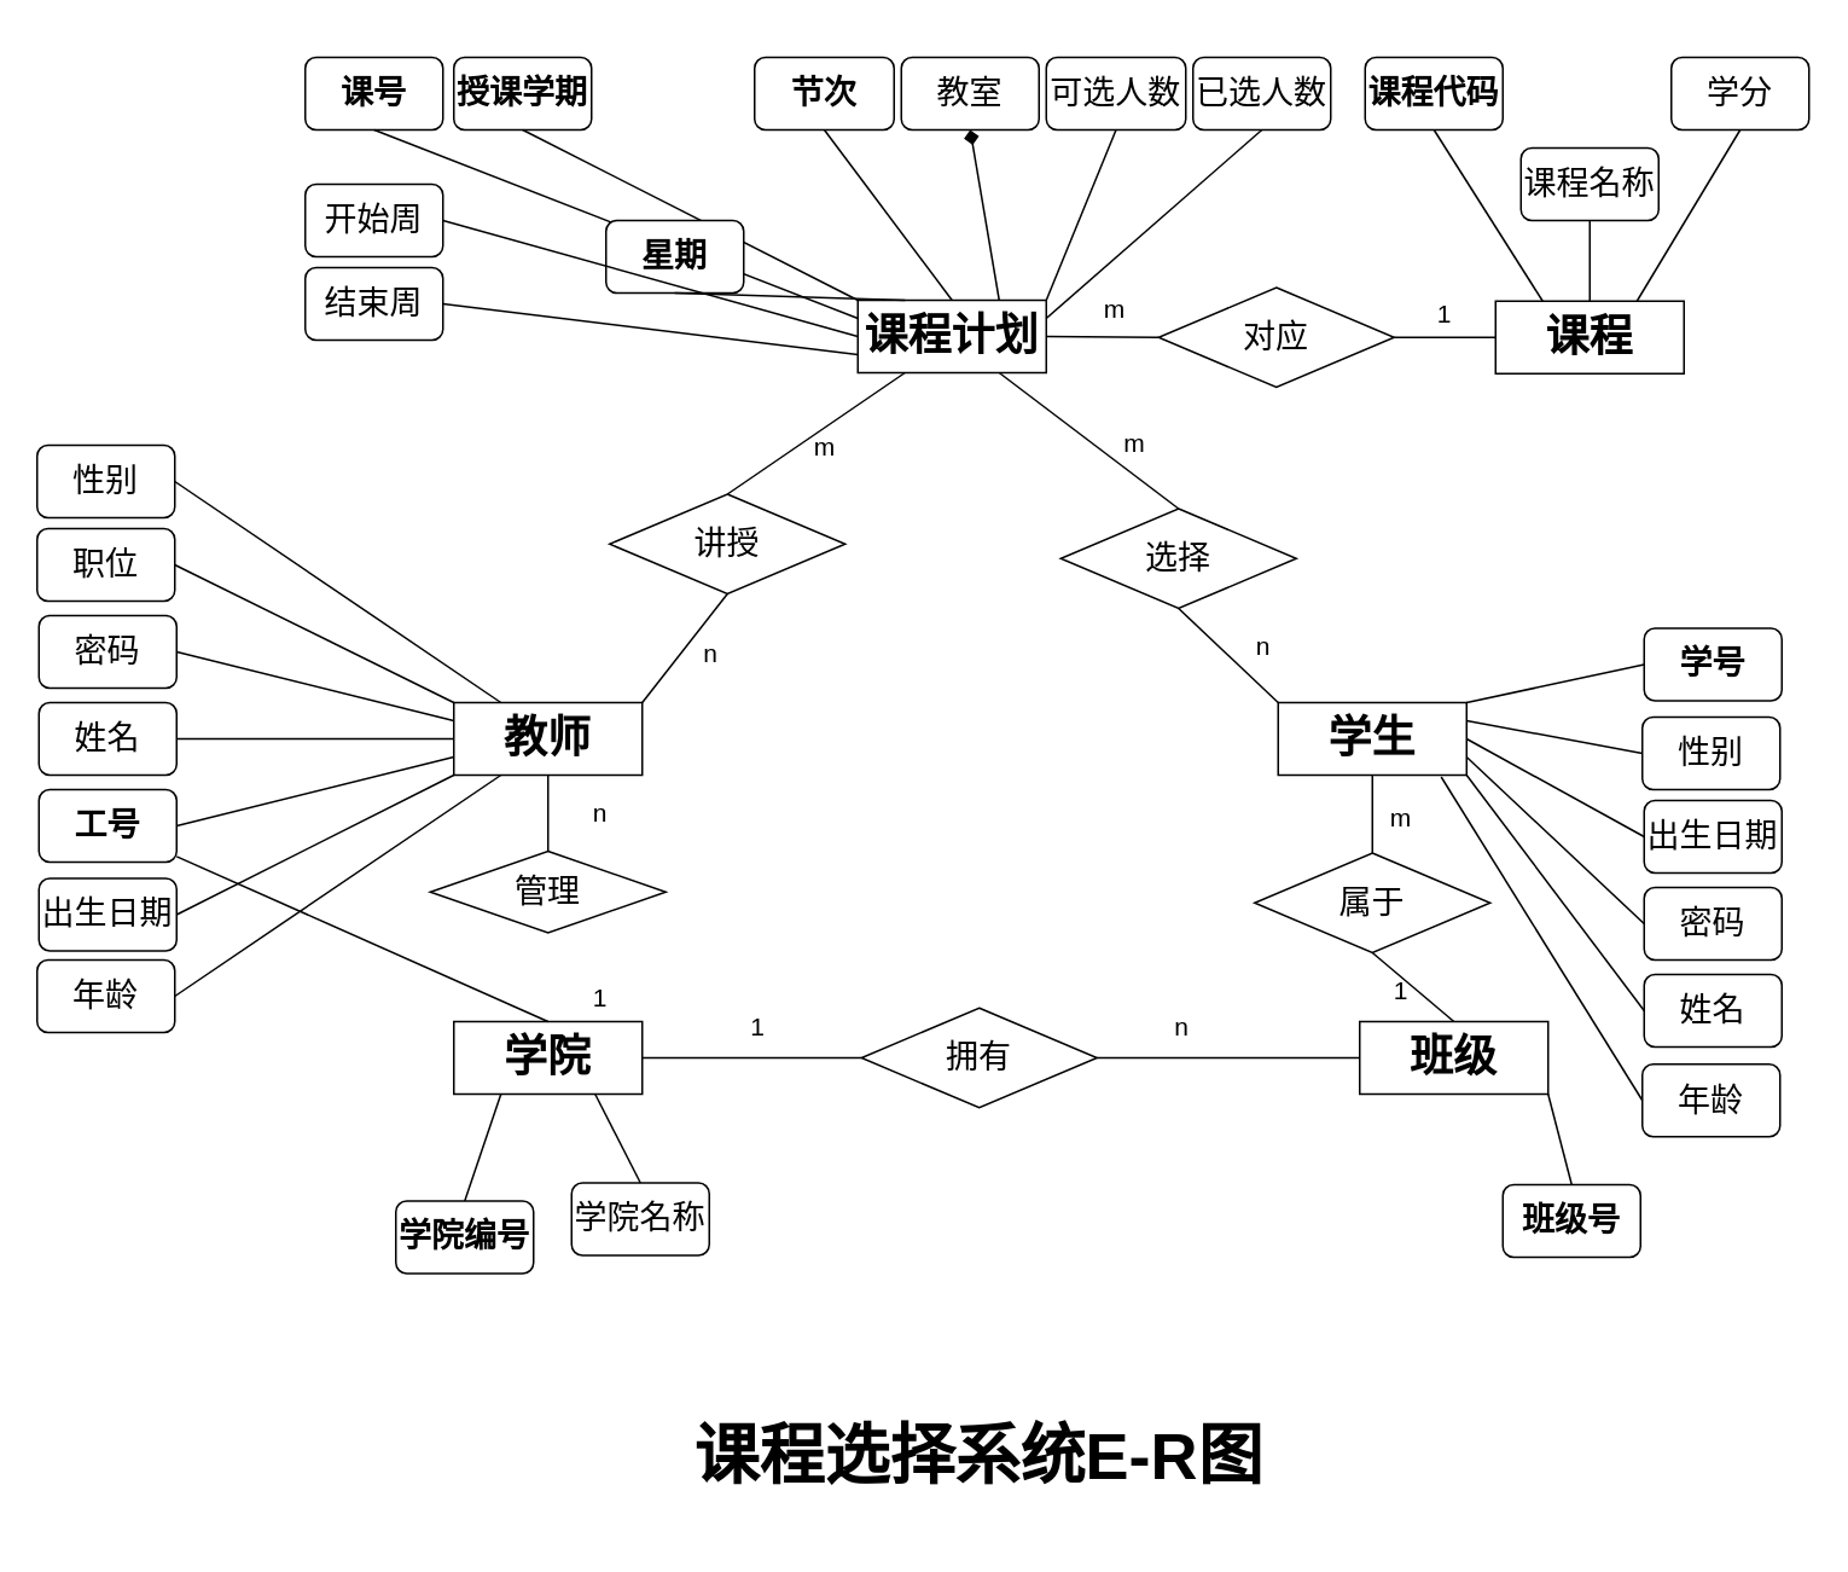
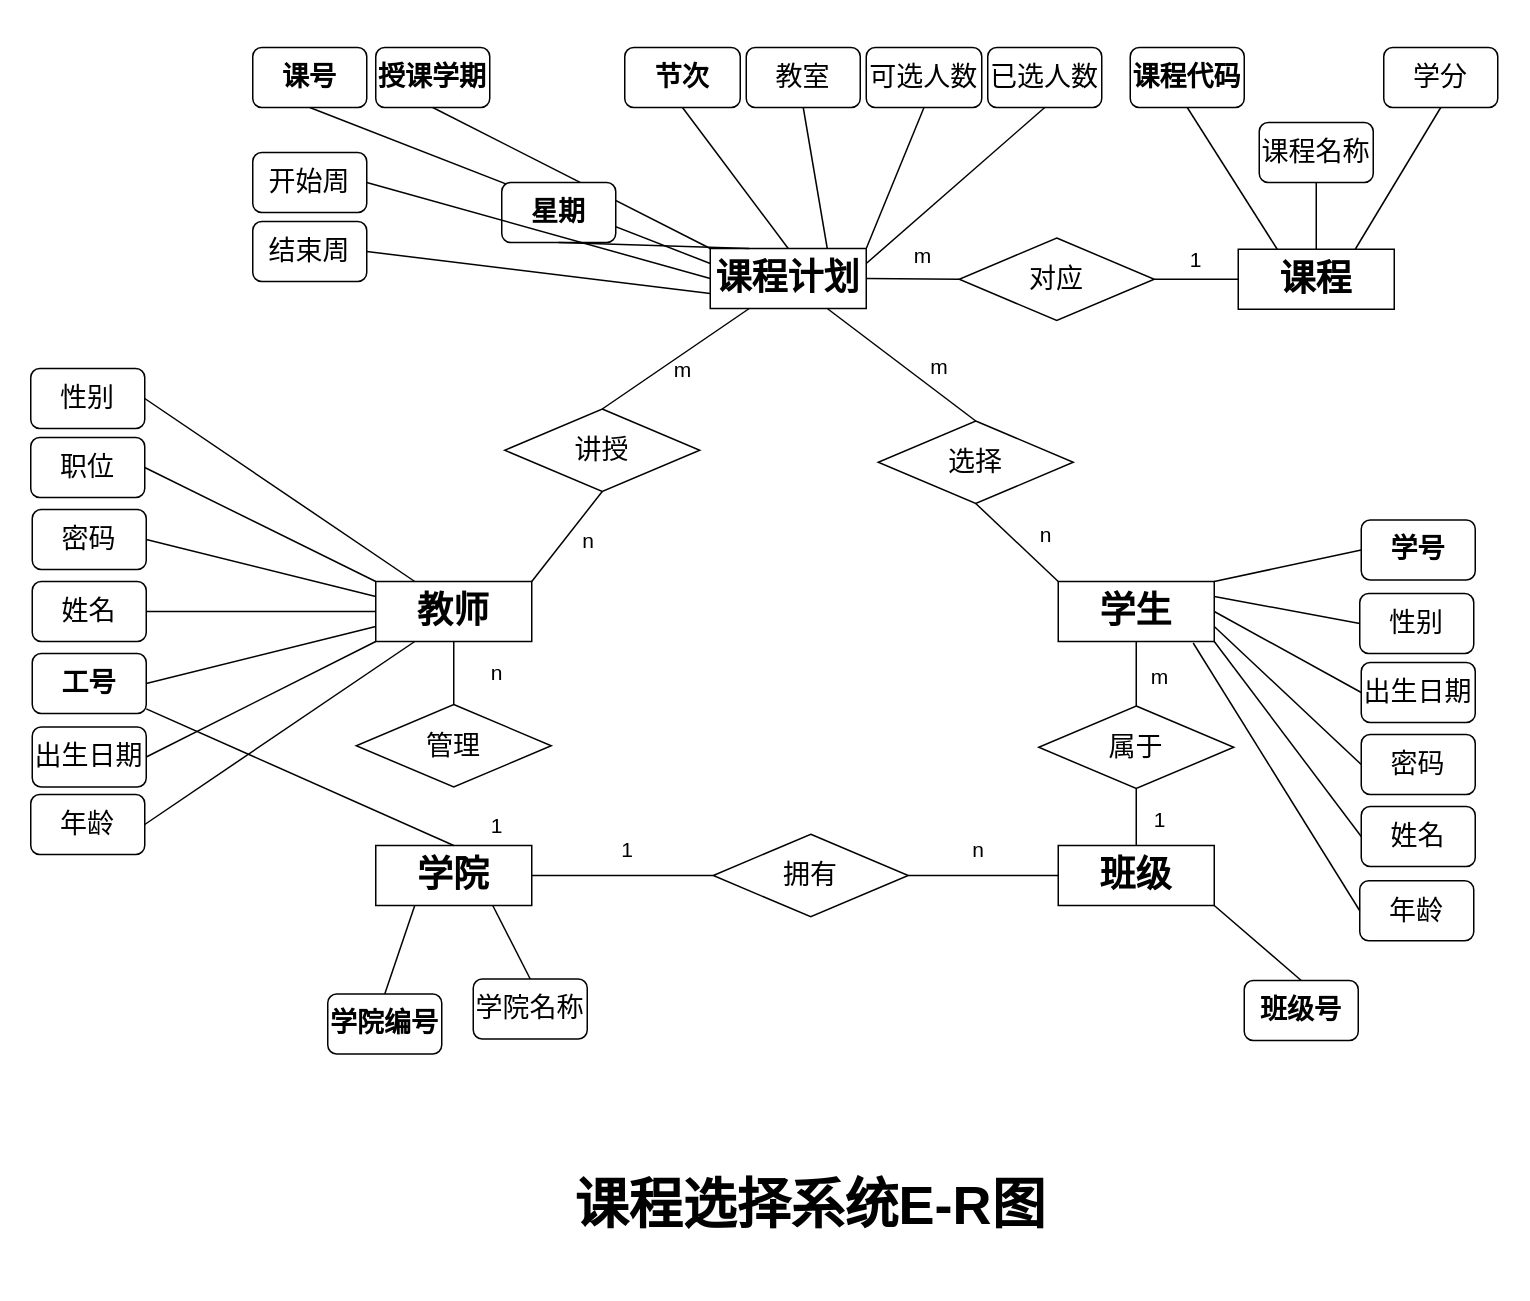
- <mxCell id="83" value="" style="endArrow=diamond;html=1;entryX=0.5;entryY=1;entryDx=0;entryDy=0;exitX=0.75;exitY=0;exitDx=0;exitDy=0;" edge="1" parent="2" source="50" target="80"><mxGeometry width="50" height="50" relative="1" as="geometry"><mxPoint x="683" y="348" as="sourcePoint" /><mxPoint x="733" y="298" as="targetPoint" /></mxGeometry></mxCell>
+ <mxCell id="83" value="" style="endArrow=none;html=1;entryX=0.5;entryY=1;entryDx=0;entryDy=0;exitX=0.75;exitY=0;exitDx=0;exitDy=0;" edge="1" parent="2" source="50" target="80"><mxGeometry width="50" height="50" relative="1" as="geometry"><mxPoint x="683" y="348" as="sourcePoint" /><mxPoint x="733" y="298" as="targetPoint" /></mxGeometry></mxCell>
- <mxCell id="21" value="&lt;span style=&quot;font-size: 18px&quot;&gt;管理&lt;/span&gt;" style="rhombus;whiteSpace=wrap;html=1;" vertex="1" parent="2"><mxGeometry x="217" y="449" width="130" height="45" as="geometry" /></mxCell>
+ <mxCell id="21" value="&lt;span style=&quot;font-size: 18px&quot;&gt;管理&lt;/span&gt;" style="rhombus;whiteSpace=wrap;html=1;" vertex="1" parent="2"><mxGeometry x="217" y="449" width="130" height="55" as="geometry" /></mxCell>
- <mxCell id="6" value="&lt;b&gt;&lt;font style=&quot;font-size: 24px&quot;&gt;班级&lt;/font&gt;&lt;/b&gt;" style="rounded=0;whiteSpace=wrap;html=1;" vertex="1" parent="2"><mxGeometry x="730" y="543" width="104" height="40" as="geometry" /></mxCell>
+ <mxCell id="6" value="&lt;b&gt;&lt;font style=&quot;font-size: 24px&quot;&gt;班级&lt;/font&gt;&lt;/b&gt;" style="rounded=0;whiteSpace=wrap;html=1;" vertex="1" parent="2"><mxGeometry x="685" y="543" width="104" height="40" as="geometry" /></mxCell>
